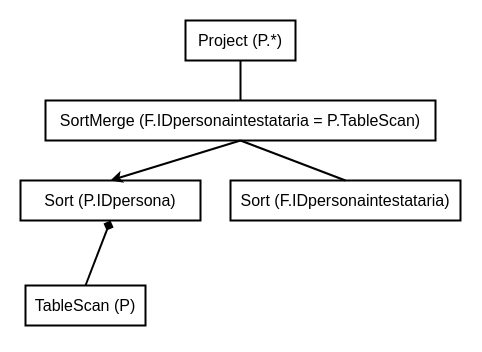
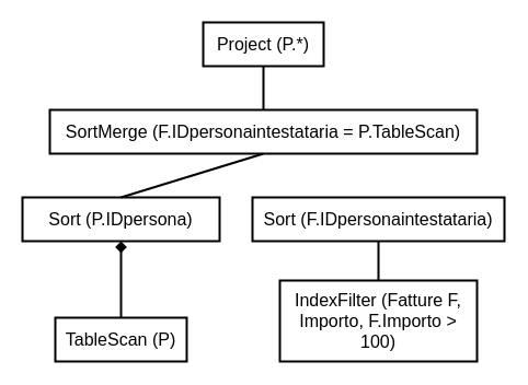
- <mxCell id="11" value="" style="endArrow=none;html=1;strokeWidth=2;exitX=0.5;exitY=1;exitDx=0;exitDy=0;entryX=0.5;entryY=0;entryDx=0;entryDy=0;" edge="1" parent="1" source="5" target="9"><mxGeometry width="50" height="50" relative="1" as="geometry"><mxPoint x="190" y="100" as="sourcePoint" /><mxPoint x="110" y="220" as="targetPoint" /></mxGeometry></mxCell>
- <mxCell id="3" value="" style="endArrow=classic;html=1;strokeWidth=2;exitX=0.5;exitY=1;exitDx=0;exitDy=0;entryX=0.5;entryY=0;entryDx=0;entryDy=0;" edge="1" parent="1" source="5" target="10"><mxGeometry width="50" height="50" relative="1" as="geometry"><mxPoint x="240" y="130" as="sourcePoint" /><mxPoint x="240" y="100" as="targetPoint" /></mxGeometry></mxCell>
+ <mxCell id="3" value="" style="endArrow=none;html=1;strokeWidth=2;exitX=0.5;exitY=1;exitDx=0;exitDy=0;entryX=0.5;entryY=0;entryDx=0;entryDy=0;" edge="1" parent="1" source="5" target="10"><mxGeometry width="50" height="50" relative="1" as="geometry"><mxPoint x="240" y="130" as="sourcePoint" /><mxPoint x="240" y="100" as="targetPoint" /></mxGeometry></mxCell>
+ <mxCell id="8" value="" style="endArrow=none;html=1;strokeWidth=2;exitX=0.5;exitY=0;exitDx=0;exitDy=0;entryX=0.5;entryY=1;entryDx=0;entryDy=0;" edge="1" parent="1" source="6" target="9"><mxGeometry width="50" height="50" relative="1" as="geometry"><mxPoint x="280" y="140" as="sourcePoint" /><mxPoint x="330" y="160" as="targetPoint" /></mxGeometry></mxCell>
+ <mxCell id="6" value="&lt;font style=&quot;font-size: 16px&quot;&gt;IndexFilter (Fatture F, Importo, F.Importo &amp;gt; 100)&lt;/font&gt;" style="text;html=1;fillColor=none;align=center;verticalAlign=middle;whiteSpace=wrap;rounded=0;strokeColor=#000000;strokeWidth=2;" vertex="1" parent="1"><mxGeometry x="255" y="256" width="180" height="74" as="geometry" /></mxCell>
- <mxCell id="4" value="&lt;font style=&quot;font-size: 16px&quot;&gt;TableScan (P)&lt;/font&gt;" style="text;html=1;fillColor=none;align=center;verticalAlign=middle;whiteSpace=wrap;rounded=0;strokeColor=#000000;strokeWidth=2;" vertex="1" parent="1"><mxGeometry x="25" y="285" width="120" height="40" as="geometry" /></mxCell>
+ <mxCell id="4" value="&lt;font style=&quot;font-size: 16px&quot;&gt;TableScan (P)&lt;/font&gt;" style="text;html=1;fillColor=none;align=center;verticalAlign=middle;whiteSpace=wrap;rounded=0;strokeColor=#000000;strokeWidth=2;" vertex="1" parent="1"><mxGeometry x="50" y="290" width="120" height="40" as="geometry" /></mxCell>
